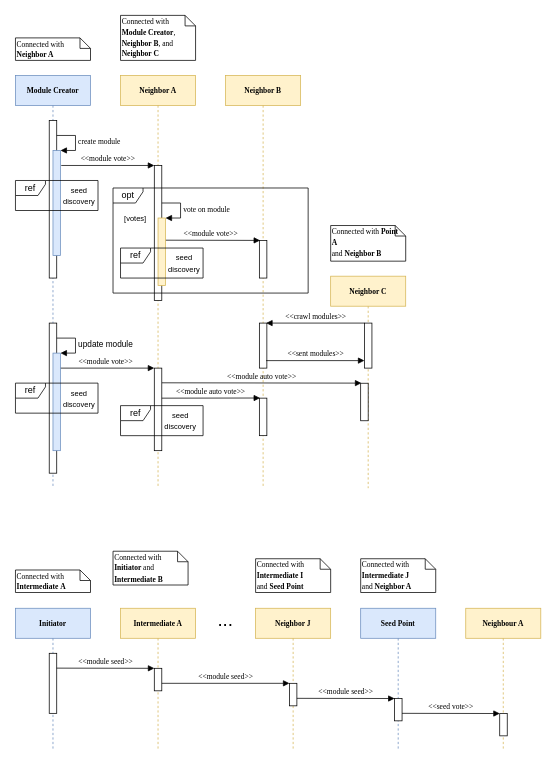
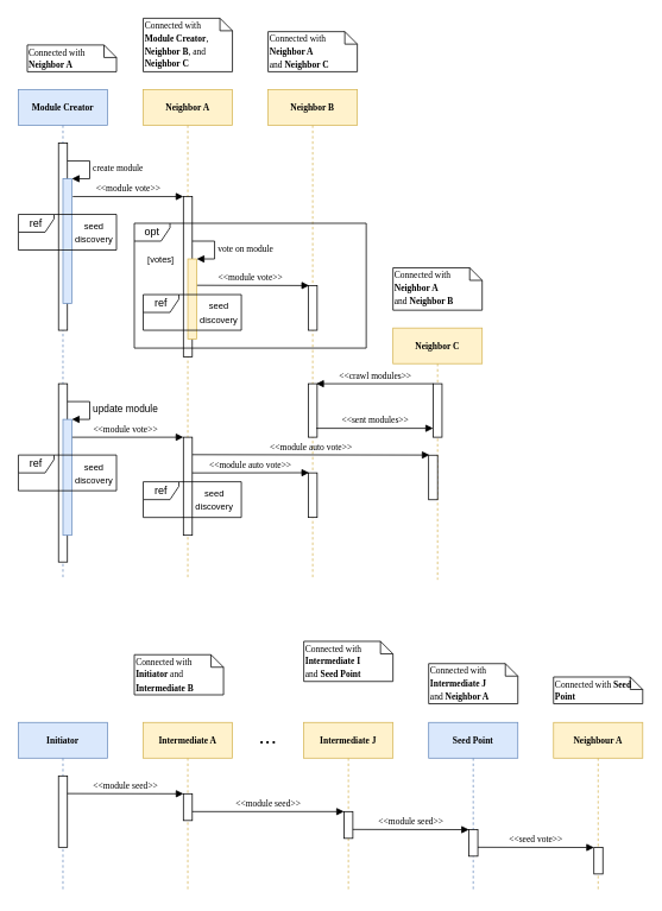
+ <mxCell id="17" value="&lt;font style=&quot;font-size: 10px&quot;&gt;Connected with &lt;b&gt;Neighbor A&lt;br&gt;&lt;/b&gt;and &lt;b&gt;Neighbor C&lt;/b&gt;&lt;/font&gt;" style="shape=note;whiteSpace=wrap;html=1;size=14;verticalAlign=top;align=left;spacingTop=-6;rounded=0;shadow=0;comic=0;labelBackgroundColor=none;strokeWidth=1;fontFamily=Verdana;fontSize=12" parent="1" vertex="1"><mxGeometry x="300" y="35" width="100" height="45" as="geometry" /></mxCell>
- <mxCell id="15" value="&lt;font style=&quot;font-size: 10px&quot;&gt;Connected with &lt;b&gt;Neighbor A&lt;/b&gt;&lt;/font&gt;" style="shape=note;whiteSpace=wrap;html=1;size=14;verticalAlign=top;align=left;spacingTop=-6;rounded=0;shadow=0;comic=0;labelBackgroundColor=none;strokeWidth=1;fontFamily=Verdana;fontSize=12" parent="1" vertex="1"><mxGeometry x="20" y="50" width="100" height="30" as="geometry" /></mxCell>
+ <mxCell id="15" value="&lt;font style=&quot;font-size: 10px&quot;&gt;Connected with &lt;b&gt;Neighbor A&lt;/b&gt;&lt;/font&gt;" style="shape=note;whiteSpace=wrap;html=1;size=14;verticalAlign=top;align=left;spacingTop=-6;rounded=0;shadow=0;comic=0;labelBackgroundColor=none;strokeWidth=1;fontFamily=Verdana;fontSize=12" parent="1" vertex="1"><mxGeometry x="30" y="50" width="100" height="30" as="geometry" /></mxCell>
- <mxCell id="18" value="&lt;font style=&quot;font-size: 10px&quot;&gt;Connected with &lt;b&gt;Point A&lt;/b&gt;&amp;nbsp;&lt;br&gt;and&amp;nbsp;&lt;b&gt;Neighbor B&lt;/b&gt;&lt;/font&gt;" style="shape=note;whiteSpace=wrap;html=1;size=14;verticalAlign=top;align=left;spacingTop=-6;rounded=0;shadow=0;comic=0;labelBackgroundColor=none;strokeWidth=1;fontFamily=Verdana;fontSize=12" parent="1" vertex="1"><mxGeometry x="440" y="300" width="100" height="47.5" as="geometry" /></mxCell>
+ <mxCell id="18" value="&lt;font style=&quot;font-size: 10px&quot;&gt;Connected with &lt;b&gt;Neighbor A&lt;/b&gt;&amp;nbsp;&lt;br&gt;and&amp;nbsp;&lt;b&gt;Neighbor B&lt;/b&gt;&lt;/font&gt;" style="shape=note;whiteSpace=wrap;html=1;size=14;verticalAlign=top;align=left;spacingTop=-6;rounded=0;shadow=0;comic=0;labelBackgroundColor=none;strokeWidth=1;fontFamily=Verdana;fontSize=12" parent="1" vertex="1"><mxGeometry x="440" y="300" width="100" height="47.5" as="geometry" /></mxCell>
- <mxCell id="59" value="&lt;font style=&quot;font-size: 10px&quot;&gt;Connected with &lt;b&gt;Intermediate I&amp;nbsp;&lt;br&gt;&lt;/b&gt;and&amp;nbsp;&lt;b&gt;Seed Point&lt;/b&gt;&lt;/font&gt;" style="shape=note;whiteSpace=wrap;html=1;size=14;verticalAlign=top;align=left;spacingTop=-6;rounded=0;shadow=0;comic=0;labelBackgroundColor=none;strokeWidth=1;fontFamily=Verdana;fontSize=12" parent="1" vertex="1"><mxGeometry x="340" y="744" width="100" height="45" as="geometry" /></mxCell>
+ <mxCell id="59" value="&lt;font style=&quot;font-size: 10px&quot;&gt;Connected with &lt;b&gt;Intermediate I&amp;nbsp;&lt;br&gt;&lt;/b&gt;and&amp;nbsp;&lt;b&gt;Seed Point&lt;/b&gt;&lt;/font&gt;" style="shape=note;whiteSpace=wrap;html=1;size=14;verticalAlign=top;align=left;spacingTop=-6;rounded=0;shadow=0;comic=0;labelBackgroundColor=none;strokeWidth=1;fontFamily=Verdana;fontSize=12" parent="1" vertex="1"><mxGeometry x="340" y="719" width="100" height="45" as="geometry" /></mxCell>
- <mxCell id="57" value="&lt;font style=&quot;font-size: 10px&quot;&gt;Connected with &lt;b&gt;Intermediate&amp;nbsp;A&lt;/b&gt;&lt;/font&gt;" style="shape=note;whiteSpace=wrap;html=1;size=14;verticalAlign=top;align=left;spacingTop=-6;rounded=0;shadow=0;comic=0;labelBackgroundColor=none;strokeWidth=1;fontFamily=Verdana;fontSize=12" parent="1" vertex="1"><mxGeometry x="20" y="759" width="100" height="30" as="geometry" /></mxCell>
+ <mxCell id="61" value="&lt;font style=&quot;font-size: 10px&quot;&gt;Connected with &lt;b&gt;Seed Point&lt;/b&gt;&lt;/font&gt;" style="shape=note;whiteSpace=wrap;html=1;size=14;verticalAlign=top;align=left;spacingTop=-6;rounded=0;shadow=0;comic=0;labelBackgroundColor=none;strokeWidth=1;fontFamily=Verdana;fontSize=12" parent="1" vertex="1"><mxGeometry x="620" y="759" width="100" height="30" as="geometry" /></mxCell>
- <mxCell id="45" value="&lt;b&gt;&lt;font style=&quot;font-size: 10px&quot; face=&quot;Verdana&quot;&gt;Neighbor J&lt;/font&gt;&lt;/b&gt;" style="shape=umlLifeline;perimeter=lifelinePerimeter;whiteSpace=wrap;html=1;container=1;collapsible=0;recursiveResize=0;outlineConnect=0;rounded=0;fillColor=#fff2cc;strokeColor=#d6b656;" parent="1" vertex="1"><mxGeometry x="340" y="810" width="100" height="190" as="geometry" /></mxCell>
+ <mxCell id="45" value="&lt;b&gt;&lt;font style=&quot;font-size: 10px&quot; face=&quot;Verdana&quot;&gt;Intermediate J&lt;/font&gt;&lt;/b&gt;" style="shape=umlLifeline;perimeter=lifelinePerimeter;whiteSpace=wrap;html=1;container=1;collapsible=0;recursiveResize=0;outlineConnect=0;rounded=0;fillColor=#fff2cc;strokeColor=#d6b656;" parent="1" vertex="1"><mxGeometry x="340" y="810" width="100" height="190" as="geometry" /></mxCell>
